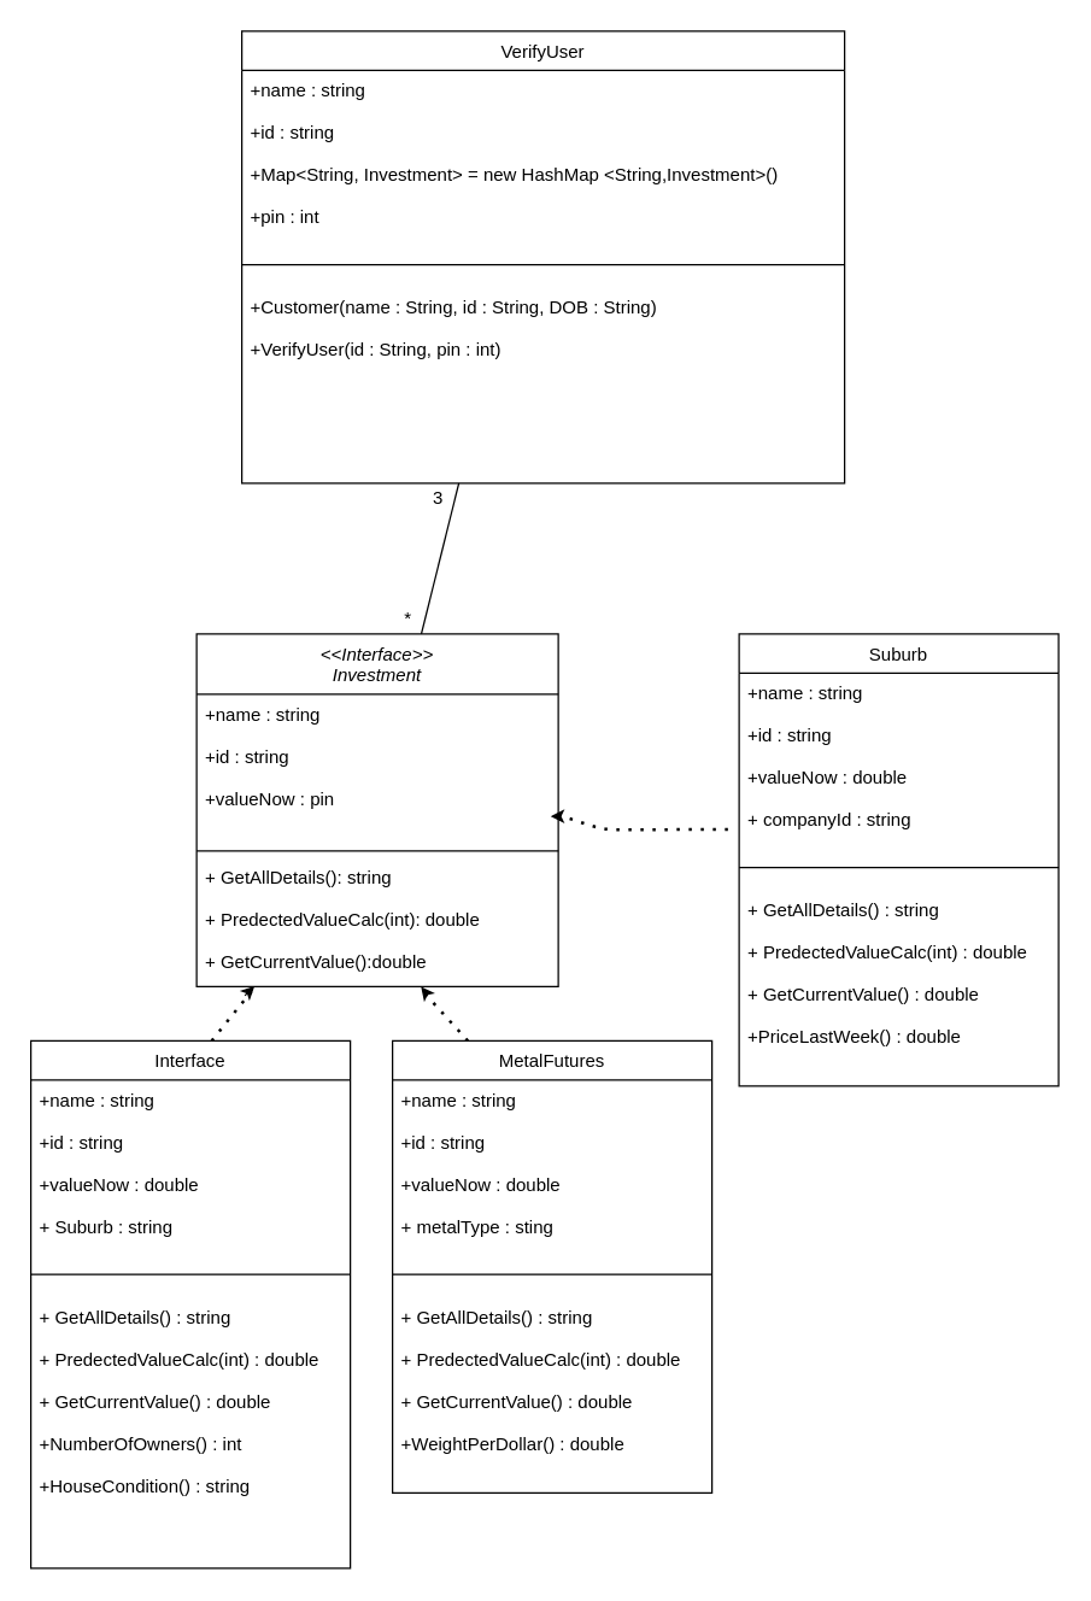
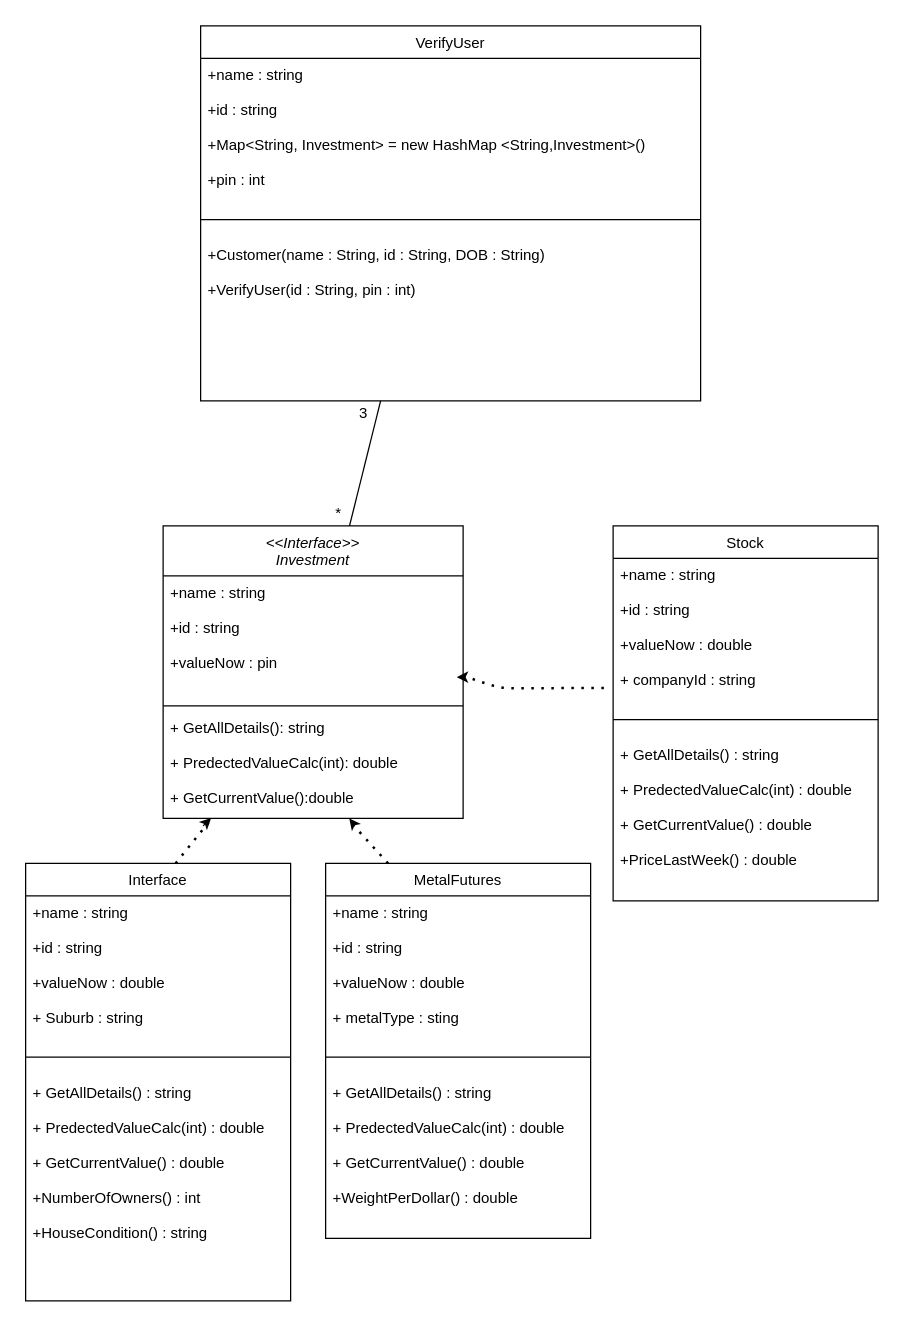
- <mxCell id="7" value="Suburb" style="swimlane;fontStyle=0;align=center;verticalAlign=top;childLayout=stackLayout;horizontal=1;startSize=26;horizontalStack=0;resizeParent=1;resizeLast=0;collapsible=1;marginBottom=0;rounded=0;shadow=0;strokeWidth=1;" parent="1" vertex="1"><mxGeometry x="490" y="420" width="212" height="300" as="geometry"><mxRectangle x="550" y="140" width="160" height="26" as="alternateBounds" /></mxGeometry></mxCell>
+ <mxCell id="7" value="Stock" style="swimlane;fontStyle=0;align=center;verticalAlign=top;childLayout=stackLayout;horizontal=1;startSize=26;horizontalStack=0;resizeParent=1;resizeLast=0;collapsible=1;marginBottom=0;rounded=0;shadow=0;strokeWidth=1;" parent="1" vertex="1"><mxGeometry x="490" y="420" width="212" height="300" as="geometry"><mxRectangle x="550" y="140" width="160" height="26" as="alternateBounds" /></mxGeometry></mxCell>
